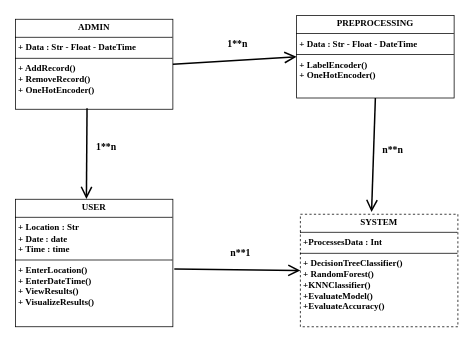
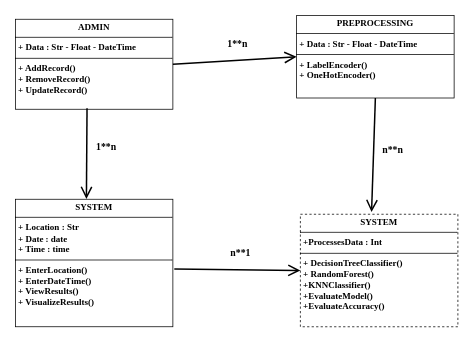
- <mxCell id="2" value="&lt;p style=&quot;margin:0px;margin-top:4px;text-align:center;&quot;&gt;&lt;b&gt;&lt;font face=&quot;Verdana&quot;&gt;ADMIN&lt;/font&gt;&lt;/b&gt;&lt;/p&gt;&lt;hr size=&quot;1&quot; style=&quot;border-style:solid;&quot;&gt;&lt;p style=&quot;margin:0px;margin-left:4px;&quot;&gt;&lt;font face=&quot;Verdana&quot;&gt;&lt;b&gt;+ Data : Str - Float - DateTime&lt;/b&gt;&lt;/font&gt;&lt;/p&gt;&lt;hr size=&quot;1&quot; style=&quot;border-style:solid;&quot;&gt;&lt;p style=&quot;margin:0px;margin-left:4px;&quot;&gt;&lt;font face=&quot;Verdana&quot;&gt;&lt;b&gt;+ AddRecord()&lt;/b&gt;&lt;/font&gt;&lt;/p&gt;&lt;p style=&quot;margin:0px;margin-left:4px;&quot;&gt;&lt;font face=&quot;Verdana&quot;&gt;&lt;b&gt;+ RemoveRecord()&lt;br&gt;&lt;/b&gt;&lt;/font&gt;&lt;/p&gt;&lt;p style=&quot;margin:0px;margin-left:4px;&quot;&gt;&lt;font face=&quot;Verdana&quot;&gt;&lt;b&gt;+ OneHotEncoder()&lt;/b&gt;&lt;/font&gt;&lt;br&gt;&lt;/p&gt;" style="verticalAlign=top;align=left;overflow=fill;html=1;whiteSpace=wrap;hachureGap=4;fontFamily=Architects Daughter;fontSource=https%3A%2F%2Ffonts.googleapis.com%2Fcss%3Ffamily%3DArchitects%2BDaughter;" vertex="1" parent="1"><mxGeometry x="20" y="25" width="210" height="120" as="geometry" /></mxCell>
+ <mxCell id="2" value="&lt;p style=&quot;margin:0px;margin-top:4px;text-align:center;&quot;&gt;&lt;b&gt;&lt;font face=&quot;Verdana&quot;&gt;ADMIN&lt;/font&gt;&lt;/b&gt;&lt;/p&gt;&lt;hr size=&quot;1&quot; style=&quot;border-style:solid;&quot;&gt;&lt;p style=&quot;margin:0px;margin-left:4px;&quot;&gt;&lt;font face=&quot;Verdana&quot;&gt;&lt;b&gt;+ Data : Str - Float - DateTime&lt;/b&gt;&lt;/font&gt;&lt;/p&gt;&lt;hr size=&quot;1&quot; style=&quot;border-style:solid;&quot;&gt;&lt;p style=&quot;margin:0px;margin-left:4px;&quot;&gt;&lt;font face=&quot;Verdana&quot;&gt;&lt;b&gt;+ AddRecord()&lt;/b&gt;&lt;/font&gt;&lt;/p&gt;&lt;p style=&quot;margin:0px;margin-left:4px;&quot;&gt;&lt;font face=&quot;Verdana&quot;&gt;&lt;b&gt;+ RemoveRecord()&lt;br&gt;&lt;/b&gt;&lt;/font&gt;&lt;/p&gt;&lt;p style=&quot;margin:0px;margin-left:4px;&quot;&gt;&lt;font face=&quot;Verdana&quot;&gt;&lt;b&gt;+ UpdateRecord()&lt;/b&gt;&lt;/font&gt;&lt;br&gt;&lt;/p&gt;" style="verticalAlign=top;align=left;overflow=fill;html=1;whiteSpace=wrap;hachureGap=4;fontFamily=Architects Daughter;fontSource=https%3A%2F%2Ffonts.googleapis.com%2Fcss%3Ffamily%3DArchitects%2BDaughter;" vertex="1" parent="1"><mxGeometry x="20" y="25" width="210" height="120" as="geometry" /></mxCell>
- <mxCell id="4" value="&lt;p style=&quot;margin: 4px 0px 0px; text-align: center; line-height: 120%;&quot;&gt;&lt;font face=&quot;Verdana&quot;&gt;&lt;b&gt;USER&lt;/b&gt;&lt;/font&gt;&lt;/p&gt;&lt;hr size=&quot;1&quot; style=&quot;border-style: solid; line-height: 120%;&quot;&gt;&lt;p style=&quot;margin: 0px 0px 0px 4px; line-height: 120%;&quot;&gt;&lt;font face=&quot;Verdana&quot;&gt;&lt;b&gt;+ Location : Str&lt;/b&gt;&lt;/font&gt;&lt;/p&gt;&lt;p style=&quot;margin: 0px 0px 0px 4px; line-height: 120%;&quot;&gt;&lt;font face=&quot;Verdana&quot;&gt;&lt;b&gt;+ Date : date&lt;/b&gt;&lt;/font&gt;&lt;/p&gt;&lt;p style=&quot;margin: 0px 0px 0px 4px; line-height: 120%;&quot;&gt;&lt;font face=&quot;Verdana&quot;&gt;&lt;b&gt;+ Time : time&lt;/b&gt;&lt;/font&gt;&lt;/p&gt;&lt;hr size=&quot;1&quot; style=&quot;border-style: solid; line-height: 120%;&quot;&gt;&lt;p style=&quot;margin: 0px 0px 0px 4px; line-height: 120%;&quot;&gt;&lt;font face=&quot;Verdana&quot;&gt;&lt;b&gt;+ EnterLocation()&lt;/b&gt;&lt;/font&gt;&lt;/p&gt;&lt;p style=&quot;margin: 0px 0px 0px 4px; line-height: 120%;&quot;&gt;&lt;font face=&quot;Verdana&quot;&gt;&lt;b&gt;+ EnterDateTime()&lt;/b&gt;&lt;/font&gt;&lt;/p&gt;&lt;p style=&quot;margin: 0px 0px 0px 4px; line-height: 120%;&quot;&gt;&lt;b style=&quot;font-family: Verdana;&quot;&gt;+ ViewResults()&lt;/b&gt;&lt;font face=&quot;Verdana&quot;&gt;&lt;b&gt;&lt;br&gt;&lt;/b&gt;&lt;/font&gt;&lt;/p&gt;&lt;p style=&quot;margin: 0px 0px 0px 4px; line-height: 120%;&quot;&gt;&lt;b style=&quot;font-family: Verdana;&quot;&gt;+ VisualizeResults()&lt;/b&gt;&lt;b style=&quot;font-family: Verdana;&quot;&gt;&lt;br&gt;&lt;/b&gt;&lt;/p&gt;" style="verticalAlign=top;align=left;overflow=fill;html=1;whiteSpace=wrap;hachureGap=4;fontFamily=Architects Daughter;fontSource=https%3A%2F%2Ffonts.googleapis.com%2Fcss%3Ffamily%3DArchitects%2BDaughter;" vertex="1" parent="1"><mxGeometry x="20" y="265" width="210" height="170" as="geometry" /></mxCell>
+ <mxCell id="4" value="&lt;p style=&quot;margin: 4px 0px 0px; text-align: center; line-height: 120%;&quot;&gt;&lt;font face=&quot;Verdana&quot;&gt;&lt;b&gt;SYSTEM&lt;/b&gt;&lt;/font&gt;&lt;/p&gt;&lt;hr size=&quot;1&quot; style=&quot;border-style: solid; line-height: 120%;&quot;&gt;&lt;p style=&quot;margin: 0px 0px 0px 4px; line-height: 120%;&quot;&gt;&lt;font face=&quot;Verdana&quot;&gt;&lt;b&gt;+ Location : Str&lt;/b&gt;&lt;/font&gt;&lt;/p&gt;&lt;p style=&quot;margin: 0px 0px 0px 4px; line-height: 120%;&quot;&gt;&lt;font face=&quot;Verdana&quot;&gt;&lt;b&gt;+ Date : date&lt;/b&gt;&lt;/font&gt;&lt;/p&gt;&lt;p style=&quot;margin: 0px 0px 0px 4px; line-height: 120%;&quot;&gt;&lt;font face=&quot;Verdana&quot;&gt;&lt;b&gt;+ Time : time&lt;/b&gt;&lt;/font&gt;&lt;/p&gt;&lt;hr size=&quot;1&quot; style=&quot;border-style: solid; line-height: 120%;&quot;&gt;&lt;p style=&quot;margin: 0px 0px 0px 4px; line-height: 120%;&quot;&gt;&lt;font face=&quot;Verdana&quot;&gt;&lt;b&gt;+ EnterLocation()&lt;/b&gt;&lt;/font&gt;&lt;/p&gt;&lt;p style=&quot;margin: 0px 0px 0px 4px; line-height: 120%;&quot;&gt;&lt;font face=&quot;Verdana&quot;&gt;&lt;b&gt;+ EnterDateTime()&lt;/b&gt;&lt;/font&gt;&lt;/p&gt;&lt;p style=&quot;margin: 0px 0px 0px 4px; line-height: 120%;&quot;&gt;&lt;b style=&quot;font-family: Verdana;&quot;&gt;+ ViewResults()&lt;/b&gt;&lt;font face=&quot;Verdana&quot;&gt;&lt;b&gt;&lt;br&gt;&lt;/b&gt;&lt;/font&gt;&lt;/p&gt;&lt;p style=&quot;margin: 0px 0px 0px 4px; line-height: 120%;&quot;&gt;&lt;b style=&quot;font-family: Verdana;&quot;&gt;+ VisualizeResults()&lt;/b&gt;&lt;b style=&quot;font-family: Verdana;&quot;&gt;&lt;br&gt;&lt;/b&gt;&lt;/p&gt;" style="verticalAlign=top;align=left;overflow=fill;html=1;whiteSpace=wrap;hachureGap=4;fontFamily=Architects Daughter;fontSource=https%3A%2F%2Ffonts.googleapis.com%2Fcss%3Ffamily%3DArchitects%2BDaughter;" vertex="1" parent="1"><mxGeometry x="20" y="265" width="210" height="170" as="geometry" /></mxCell>
